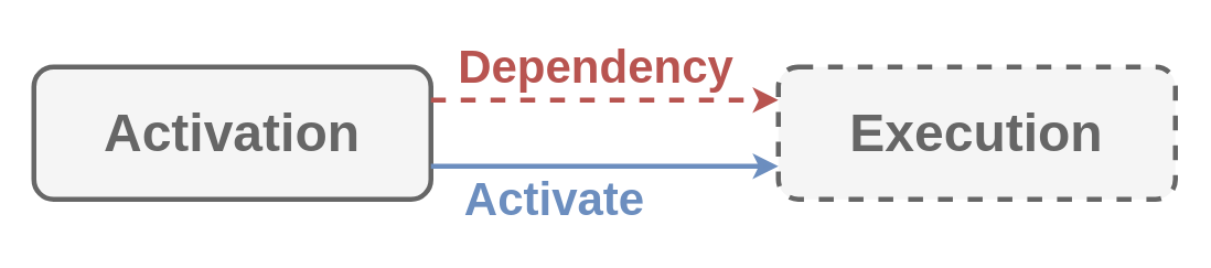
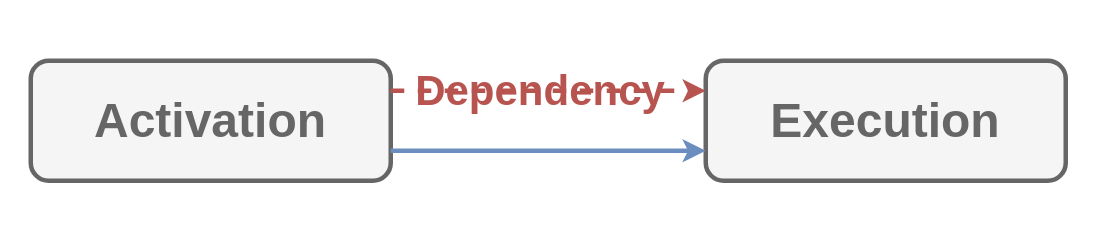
- <mxCell id="6" value="&lt;b&gt;&lt;font style=&quot;font-size: 28px&quot; color=&quot;#b85450&quot;&gt;Dependency&lt;/font&gt;&lt;/b&gt;" style="text;html=1;align=center;verticalAlign=middle;whiteSpace=wrap;rounded=0;" parent="1" vertex="1"><mxGeometry x="270" y="20" width="180" height="40" as="geometry" /></mxCell>
+ <mxCell id="6" value="&lt;b&gt;&lt;font style=&quot;font-size: 28px&quot; color=&quot;#b85450&quot;&gt;Dependency&lt;/font&gt;&lt;/b&gt;" style="text;html=1;align=center;verticalAlign=middle;whiteSpace=wrap;rounded=0;" parent="1" vertex="1"><mxGeometry x="270" y="40" width="180" height="40" as="geometry" /></mxCell>
- <mxCell id="3" value="&lt;font style=&quot;font-size: 32px&quot; color=&quot;#666666&quot;&gt;&lt;b&gt;Execution&lt;/b&gt;&lt;/font&gt;" style="rounded=1;whiteSpace=wrap;html=1;fillColor=#f5f5f5;strokeColor=#666666;strokeWidth=3;fontColor=#333333;dashed=1;" parent="1" vertex="1"><mxGeometry x="470" y="40" width="240" height="80" as="geometry" /></mxCell>
+ <mxCell id="3" value="&lt;font style=&quot;font-size: 32px&quot; color=&quot;#666666&quot;&gt;&lt;b&gt;Execution&lt;/b&gt;&lt;/font&gt;" style="rounded=1;whiteSpace=wrap;html=1;fillColor=#f5f5f5;strokeColor=#666666;strokeWidth=3;fontColor=#333333;" parent="1" vertex="1"><mxGeometry x="470" y="40" width="240" height="80" as="geometry" /></mxCell>
- <mxCell id="7" value="&lt;b&gt;&lt;font style=&quot;font-size: 28px&quot; color=&quot;#6c8ebf&quot;&gt;Activate&lt;/font&gt;&lt;/b&gt;" style="text;html=1;align=center;verticalAlign=middle;whiteSpace=wrap;rounded=0;" parent="1" vertex="1"><mxGeometry x="270" y="100" width="130" height="40" as="geometry" /></mxCell>
